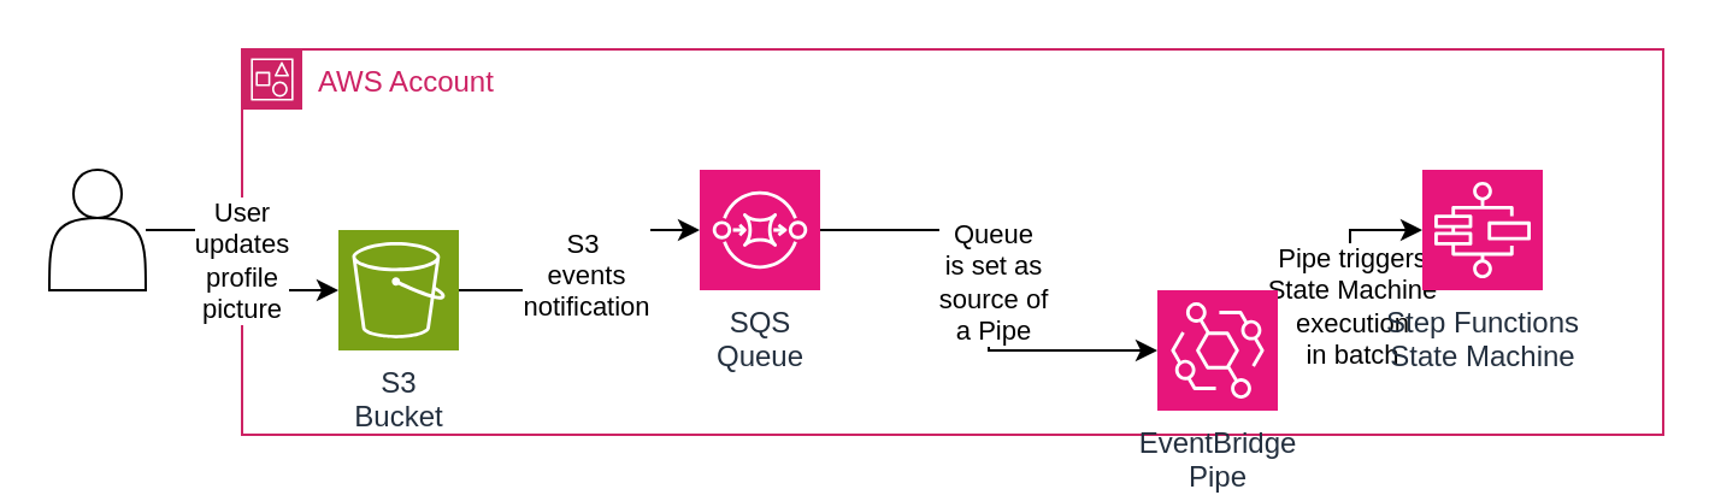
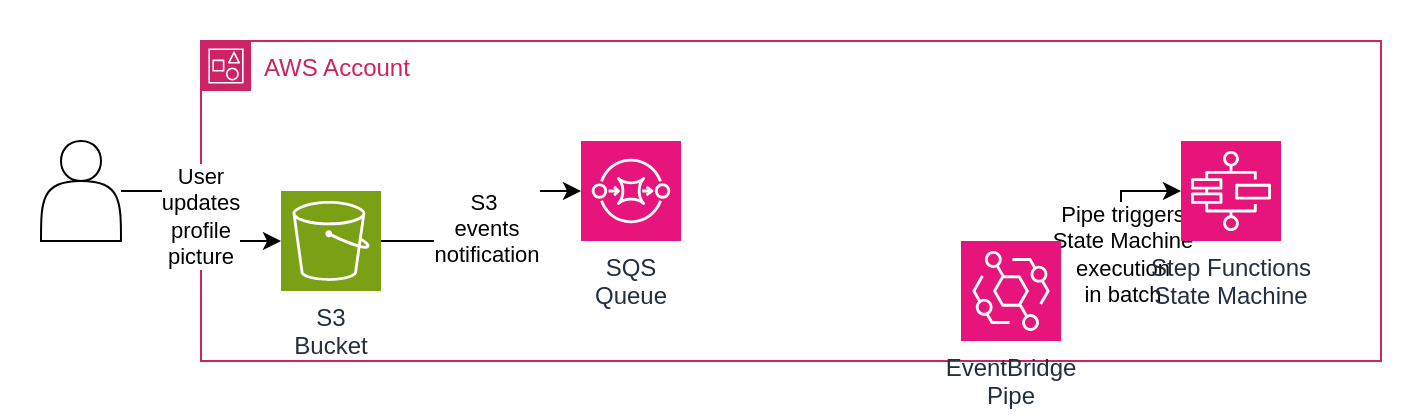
- <mxCell id="4" style="edgeStyle=orthogonalEdgeStyle;rounded=0;orthogonalLoop=1;jettySize=auto;html=1;" edge="1" parent="2" source="6" target="11"><mxGeometry relative="1" as="geometry"><mxPoint x="240" y="74.917" as="targetPoint" /></mxGeometry></mxCell>
- <mxCell id="5" value="Queue&lt;div&gt;is set as&lt;/div&gt;&lt;div&gt;source of&lt;/div&gt;&lt;div&gt;a Pipe&lt;/div&gt;" style="edgeLabel;html=1;align=center;verticalAlign=middle;resizable=0;points=[];" vertex="1" connectable="0" parent="4"><mxGeometry x="-0.043" y="1" relative="1" as="geometry"><mxPoint as="offset" /></mxGeometry></mxCell>
